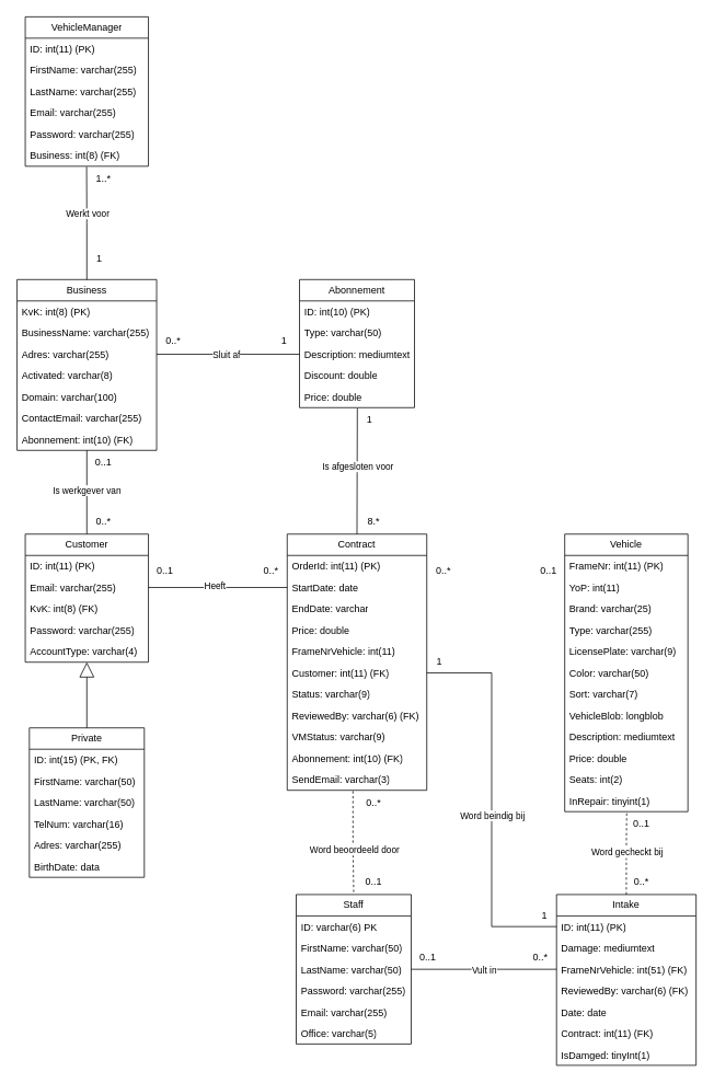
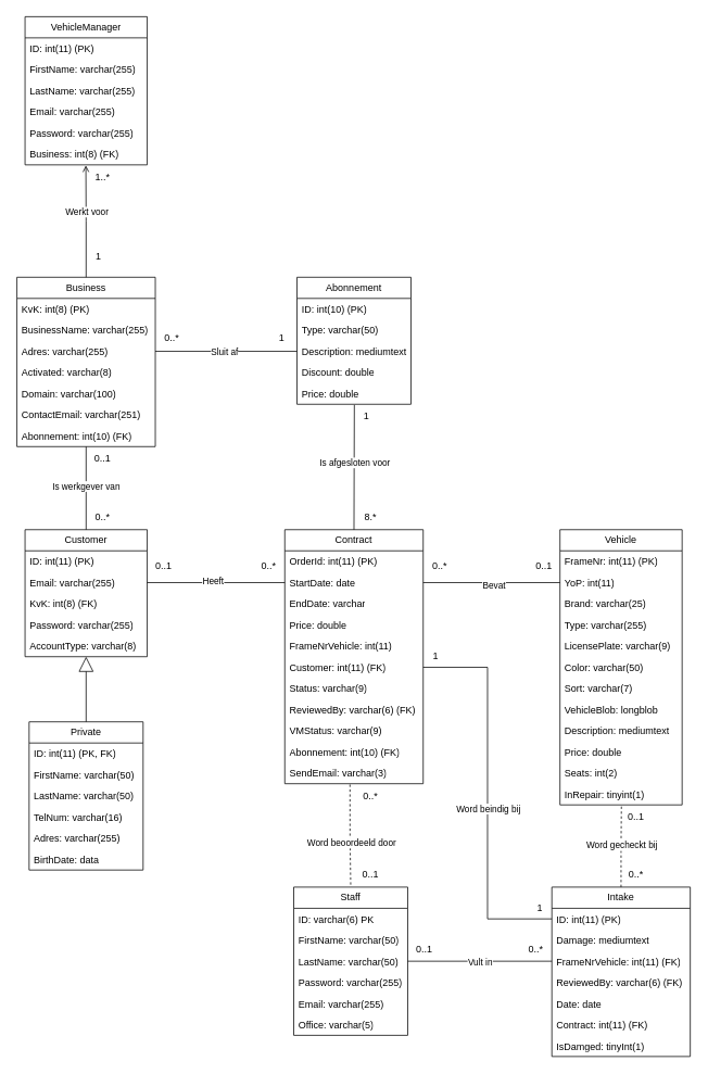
- <mxCell id="72" style="edgeStyle=orthogonalEdgeStyle;rounded=0;orthogonalLoop=1;jettySize=auto;html=1;exitX=0.5;exitY=0;exitDx=0;exitDy=0;entryX=0.498;entryY=1.025;entryDx=0;entryDy=0;entryPerimeter=0;startArrow=none;startFill=0;endArrow=none;endFill=0;" parent="1" source="53" target="71" edge="1"><mxGeometry relative="1" as="geometry" /></mxCell>
+ <mxCell id="72" style="edgeStyle=orthogonalEdgeStyle;rounded=0;orthogonalLoop=1;jettySize=auto;html=1;exitX=0.5;exitY=0;exitDx=0;exitDy=0;entryX=0.498;entryY=1.025;entryDx=0;entryDy=0;entryPerimeter=0;startArrow=none;startFill=0;endArrow=open;endFill=0;" parent="1" source="53" target="71" edge="1"><mxGeometry relative="1" as="geometry" /></mxCell>
- <mxCell id="59" value="ContactEmail: varchar(255)" style="text;strokeColor=none;fillColor=none;align=left;verticalAlign=top;spacingLeft=4;spacingRight=4;overflow=hidden;rotatable=0;points=[[0,0.5],[1,0.5]];portConstraint=eastwest;whiteSpace=wrap;html=1;" parent="53" vertex="1"><mxGeometry y="156" width="170" height="26" as="geometry" /></mxCell>
+ <mxCell id="59" value="ContactEmail: varchar(251)" style="text;strokeColor=none;fillColor=none;align=left;verticalAlign=top;spacingLeft=4;spacingRight=4;overflow=hidden;rotatable=0;points=[[0,0.5],[1,0.5]];portConstraint=eastwest;whiteSpace=wrap;html=1;" parent="53" vertex="1"><mxGeometry y="156" width="170" height="26" as="geometry" /></mxCell>
+ <mxCell id="49" style="edgeStyle=orthogonalEdgeStyle;rounded=0;orthogonalLoop=1;jettySize=auto;html=1;exitX=1;exitY=0.5;exitDx=0;exitDy=0;entryX=0;entryY=0.5;entryDx=0;entryDy=0;endArrow=none;endFill=0;" parent="1" source="11" target="38" edge="1"><mxGeometry relative="1" as="geometry" /></mxCell>
+ <mxCell id="50" value="Bevat" style="edgeLabel;html=1;align=center;verticalAlign=middle;resizable=0;points=[];" parent="49" vertex="1" connectable="0"><mxGeometry x="0.022" y="-3" relative="1" as="geometry"><mxPoint as="offset" /></mxGeometry></mxCell>
- <mxCell id="7" value="AccountType: varchar(4)" style="text;strokeColor=none;fillColor=none;align=left;verticalAlign=top;spacingLeft=4;spacingRight=4;overflow=hidden;rotatable=0;points=[[0,0.5],[1,0.5]];portConstraint=eastwest;whiteSpace=wrap;html=1;" parent="2" vertex="1"><mxGeometry y="130" width="150" height="26" as="geometry" /></mxCell>
+ <mxCell id="7" value="AccountType: varchar(8)" style="text;strokeColor=none;fillColor=none;align=left;verticalAlign=top;spacingLeft=4;spacingRight=4;overflow=hidden;rotatable=0;points=[[0,0.5],[1,0.5]];portConstraint=eastwest;whiteSpace=wrap;html=1;" parent="2" vertex="1"><mxGeometry y="130" width="150" height="26" as="geometry" /></mxCell>
- <mxCell id="111" value="ID: int(15) (PK, FK)" style="text;strokeColor=none;fillColor=none;align=left;verticalAlign=top;spacingLeft=4;spacingRight=4;overflow=hidden;rotatable=0;points=[[0,0.5],[1,0.5]];portConstraint=eastwest;whiteSpace=wrap;html=1;" vertex="1" parent="110"><mxGeometry y="26" width="140" height="26" as="geometry" /></mxCell>
+ <mxCell id="111" value="ID: int(11) (PK, FK)" style="text;strokeColor=none;fillColor=none;align=left;verticalAlign=top;spacingLeft=4;spacingRight=4;overflow=hidden;rotatable=0;points=[[0,0.5],[1,0.5]];portConstraint=eastwest;whiteSpace=wrap;html=1;" vertex="1" parent="110"><mxGeometry y="26" width="140" height="26" as="geometry" /></mxCell>
- <mxCell id="93" value="FrameNrVehicle: int(51) (FK)" style="text;strokeColor=none;fillColor=none;align=left;verticalAlign=top;spacingLeft=4;spacingRight=4;overflow=hidden;rotatable=0;points=[[0,0.5],[1,0.5]];portConstraint=eastwest;whiteSpace=wrap;html=1;" vertex="1" parent="90"><mxGeometry y="78" width="170" height="26" as="geometry" /></mxCell>
+ <mxCell id="93" value="FrameNrVehicle: int(11) (FK)" style="text;strokeColor=none;fillColor=none;align=left;verticalAlign=top;spacingLeft=4;spacingRight=4;overflow=hidden;rotatable=0;points=[[0,0.5],[1,0.5]];portConstraint=eastwest;whiteSpace=wrap;html=1;" vertex="1" parent="90"><mxGeometry y="78" width="170" height="26" as="geometry" /></mxCell>
